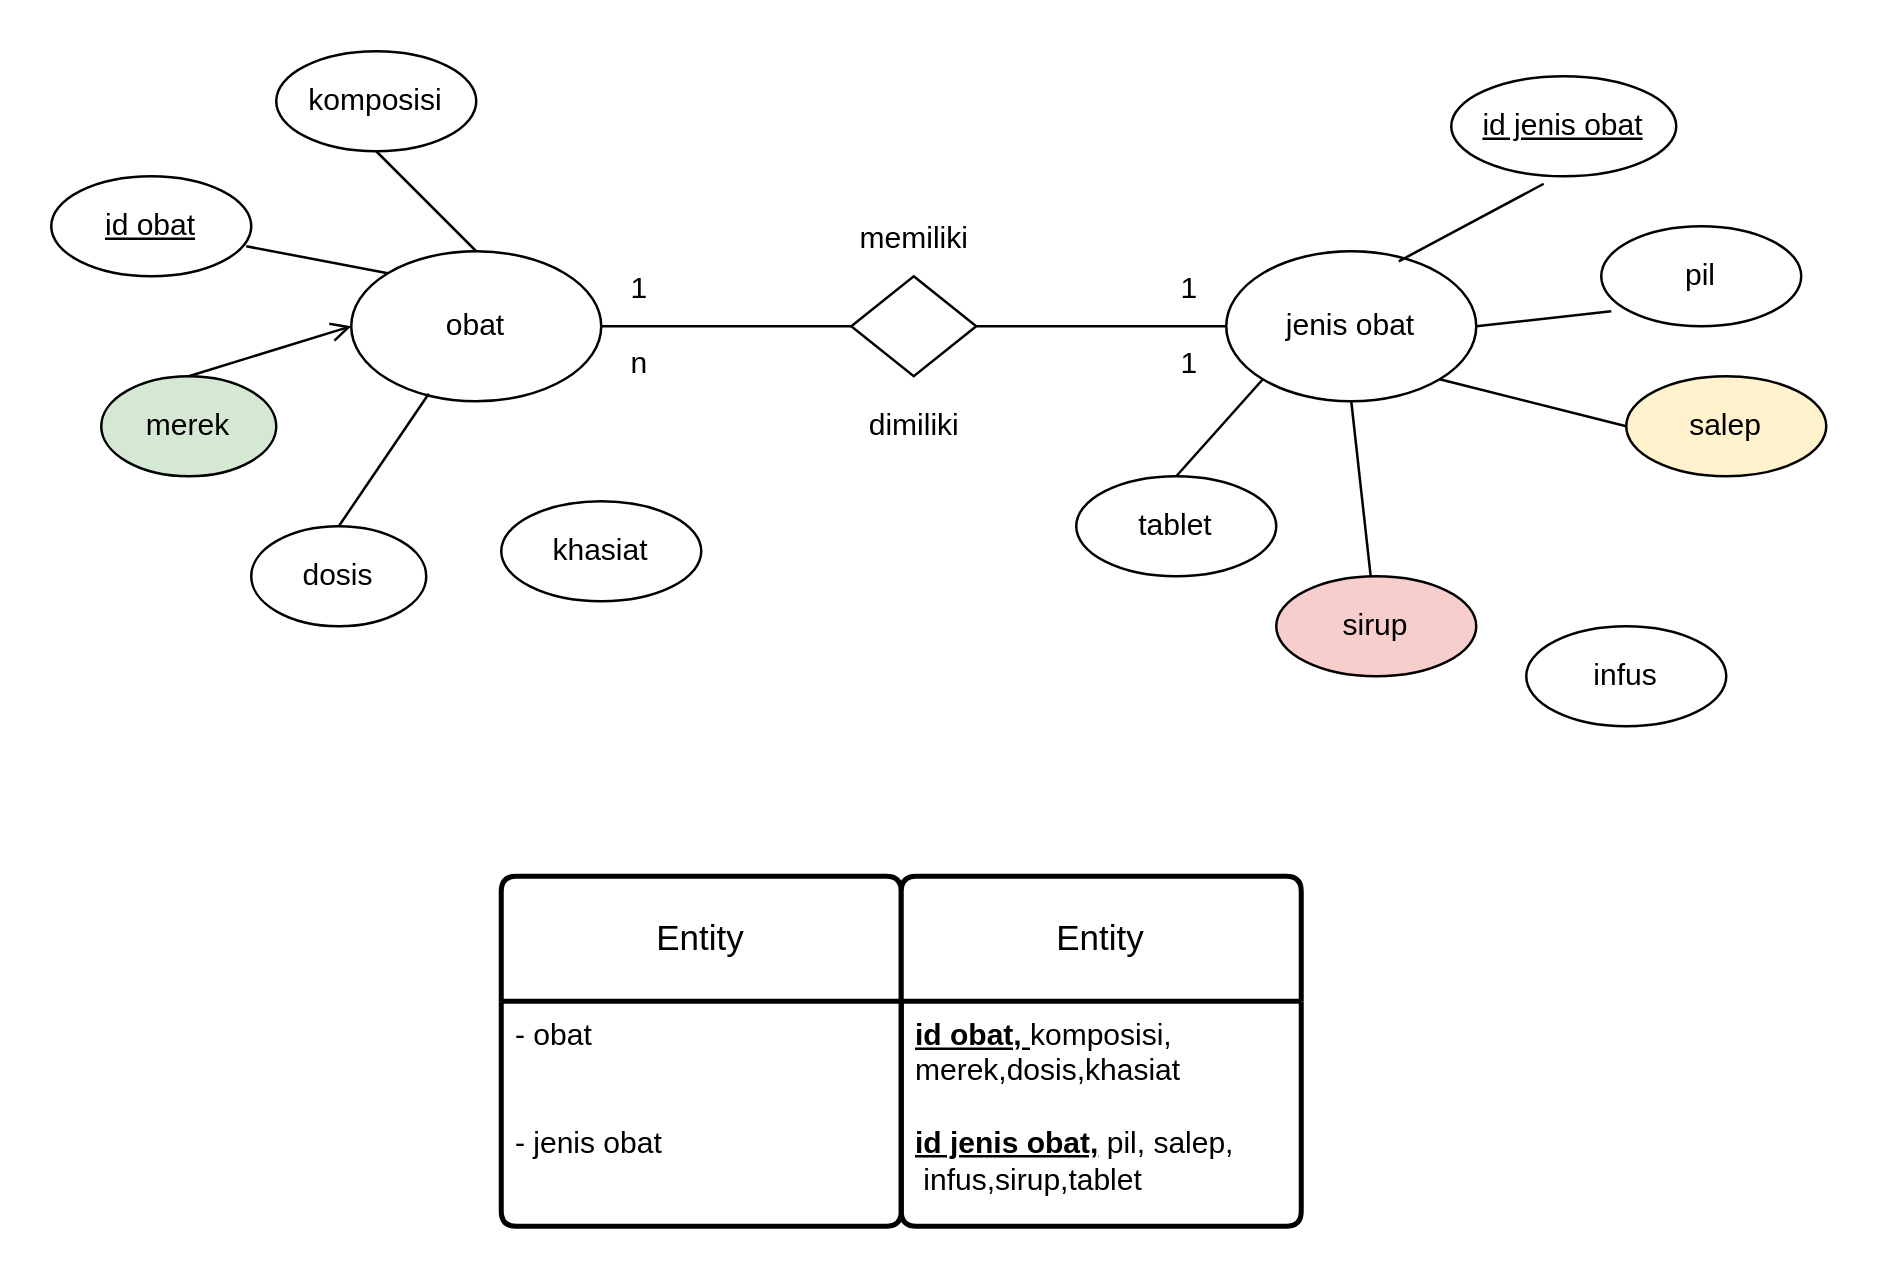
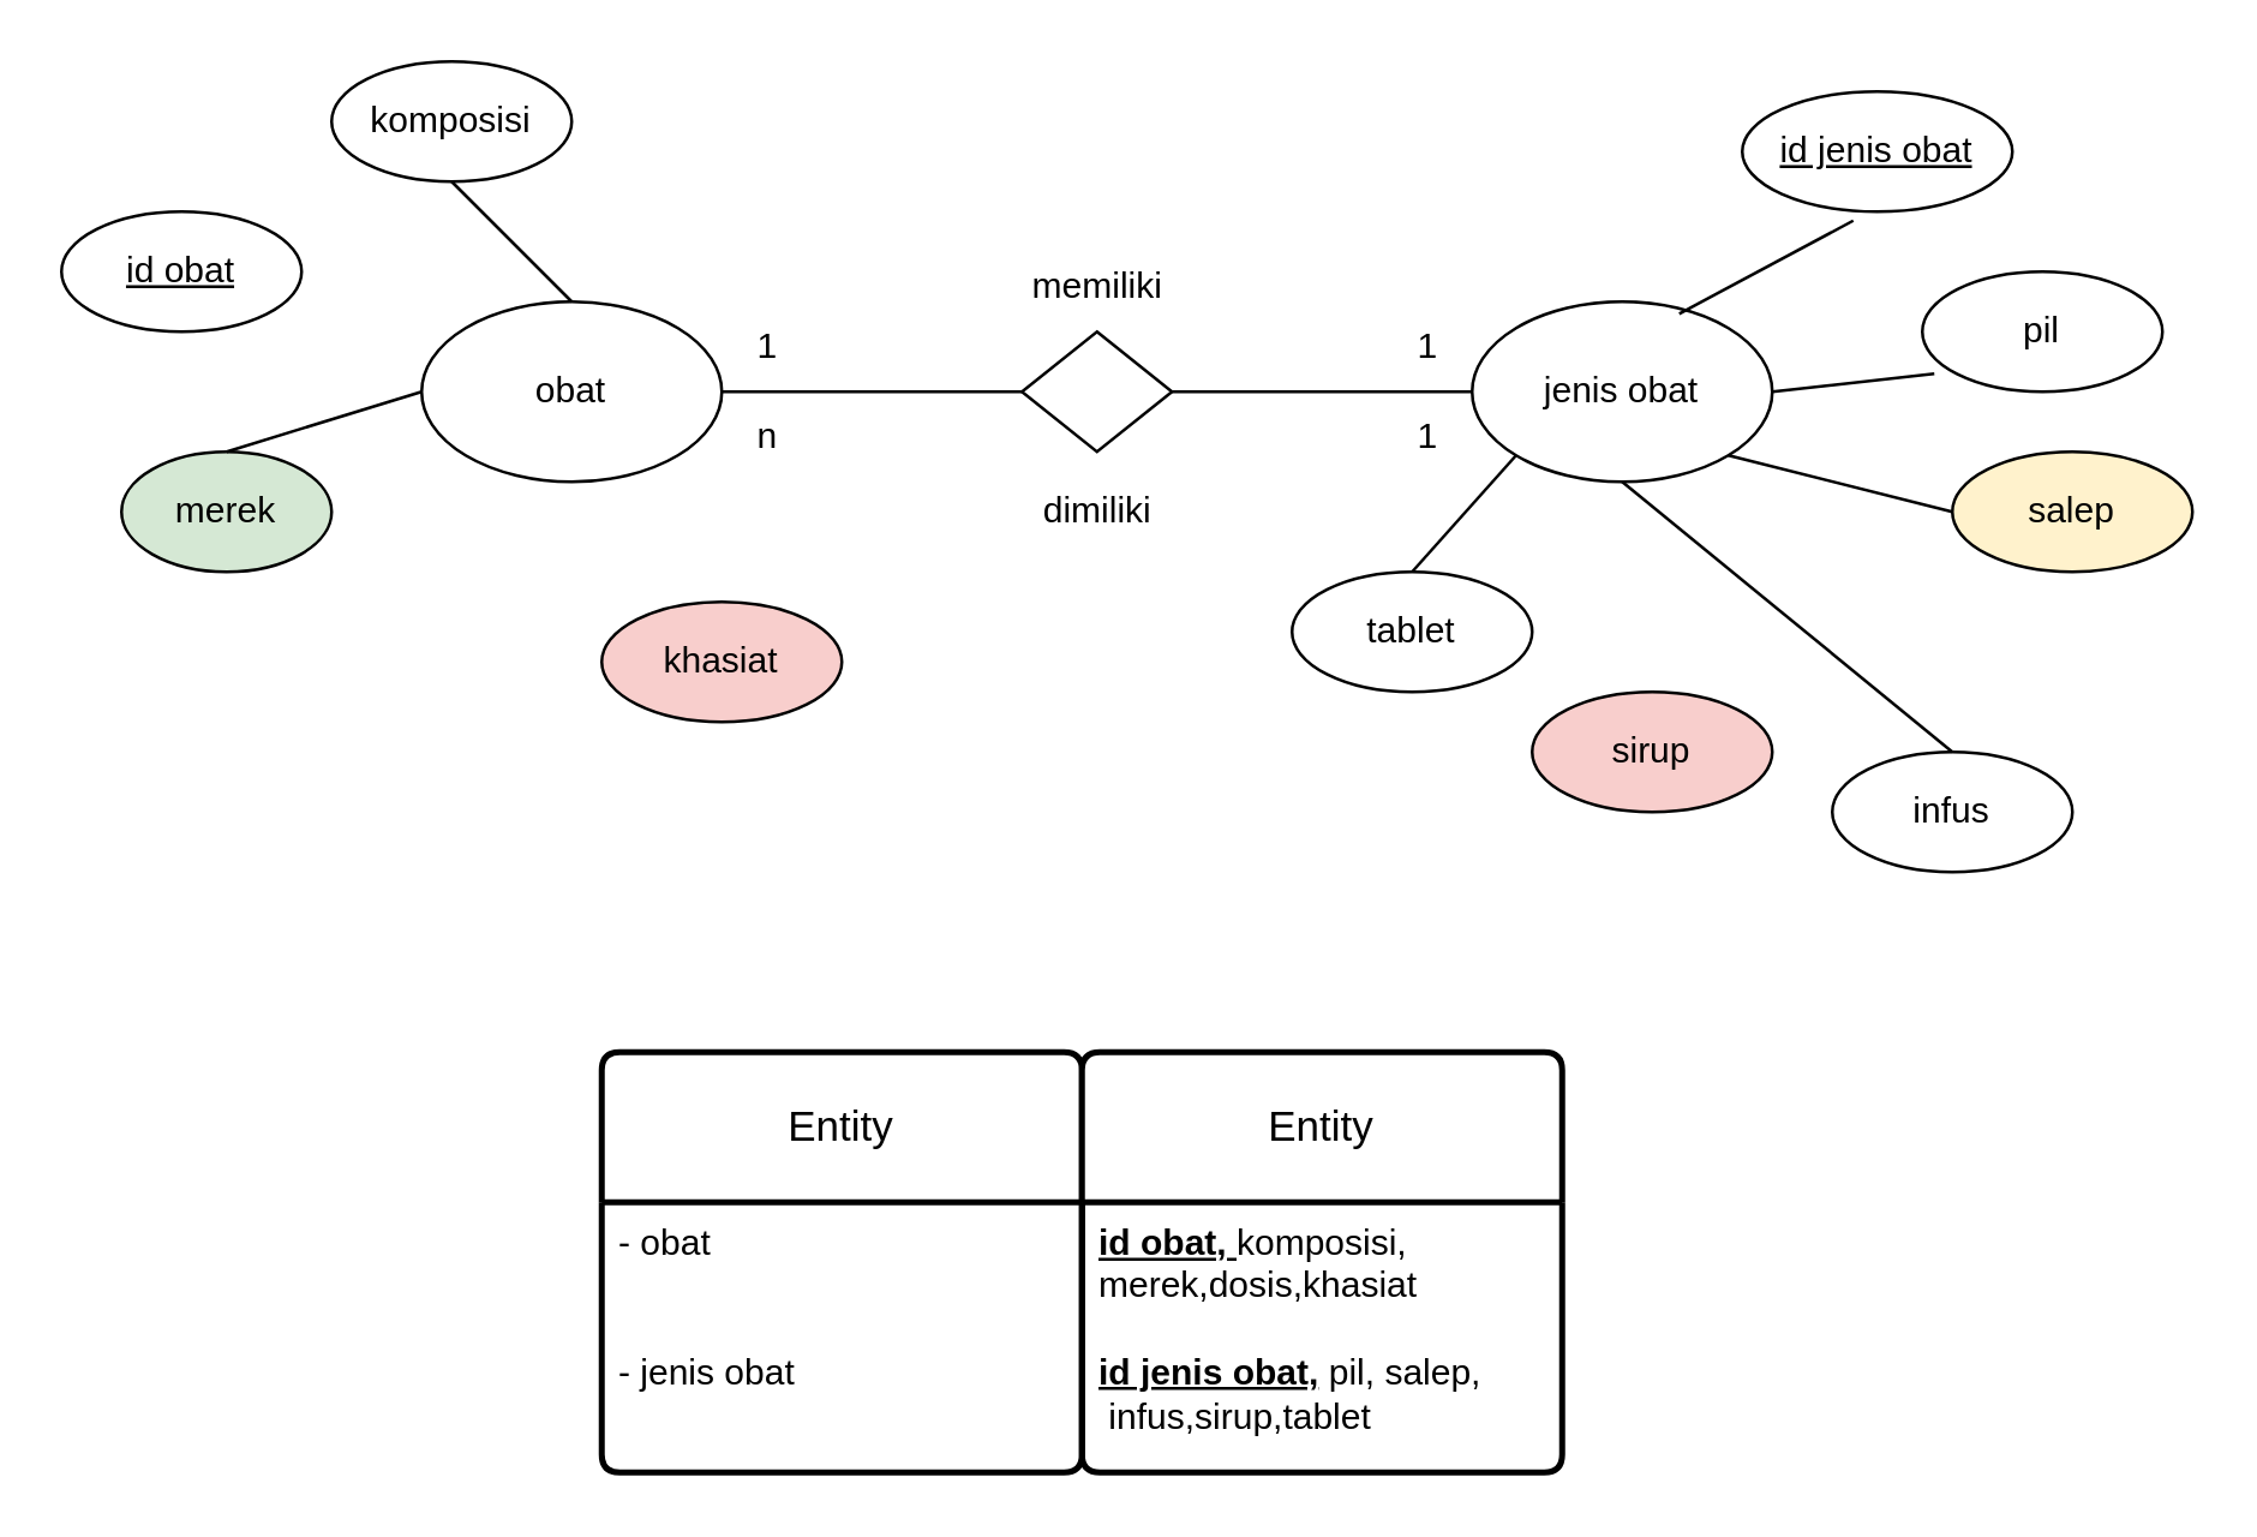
- <mxCell id="19" value="" style="endArrow=none;html=1;rounded=0;entryX=0.975;entryY=0.7;entryDx=0;entryDy=0;entryPerimeter=0;exitX=0;exitY=0;exitDx=0;exitDy=0;" edge="1" parent="1" source="2" target="9"><mxGeometry width="50" height="50" relative="1" as="geometry"><mxPoint x="390" y="280" as="sourcePoint" /><mxPoint x="440" y="230" as="targetPoint" /></mxGeometry></mxCell>
- <mxCell id="20" value="" style="endArrow=open;html=1;rounded=0;entryX=0;entryY=0.5;entryDx=0;entryDy=0;exitX=0.5;exitY=0;exitDx=0;exitDy=0;" edge="1" parent="1" source="10" target="2"><mxGeometry width="50" height="50" relative="1" as="geometry"><mxPoint x="390" y="280" as="sourcePoint" /><mxPoint x="440" y="230" as="targetPoint" /></mxGeometry></mxCell>
+ <mxCell id="20" value="" style="endArrow=none;html=1;rounded=0;entryX=0;entryY=0.5;entryDx=0;entryDy=0;exitX=0.5;exitY=0;exitDx=0;exitDy=0;" edge="1" parent="1" source="10" target="2"><mxGeometry width="50" height="50" relative="1" as="geometry"><mxPoint x="390" y="280" as="sourcePoint" /><mxPoint x="440" y="230" as="targetPoint" /></mxGeometry></mxCell>
- <mxCell id="21" value="" style="endArrow=none;html=1;rounded=0;entryX=0.31;entryY=0.95;entryDx=0;entryDy=0;entryPerimeter=0;exitX=0.5;exitY=0;exitDx=0;exitDy=0;" edge="1" parent="1" source="7" target="2"><mxGeometry width="50" height="50" relative="1" as="geometry"><mxPoint x="390" y="280" as="sourcePoint" /><mxPoint x="440" y="230" as="targetPoint" /></mxGeometry></mxCell>
- <mxCell id="25" value="" style="endArrow=none;html=1;rounded=0;exitX=0.5;exitY=1;exitDx=0;exitDy=0;" edge="1" parent="1" source="6" target="5"><mxGeometry width="50" height="50" relative="1" as="geometry"><mxPoint x="390" y="280" as="sourcePoint" /><mxPoint x="440" y="230" as="targetPoint" /></mxGeometry></mxCell>
+ <mxCell id="25" value="" style="endArrow=none;html=1;rounded=0;entryX=0.5;entryY=0;entryDx=0;entryDy=0;exitX=0.5;exitY=1;exitDx=0;exitDy=0;" edge="1" parent="1" source="6" target="14"><mxGeometry width="50" height="50" relative="1" as="geometry"><mxPoint x="390" y="280" as="sourcePoint" /><mxPoint x="440" y="230" as="targetPoint" /></mxGeometry></mxCell>
- <mxCell id="8" value="khasiat" style="ellipse;whiteSpace=wrap;html=1;" vertex="1" parent="1"><mxGeometry x="200" y="200" width="80" height="40" as="geometry" /></mxCell>
+ <mxCell id="8" value="khasiat" style="ellipse;whiteSpace=wrap;html=1;fillColor=#f8cecc;" vertex="1" parent="1"><mxGeometry x="200" y="200" width="80" height="40" as="geometry" /></mxCell>
- <mxCell id="7" value="dosis" style="ellipse;whiteSpace=wrap;html=1;" vertex="1" parent="1"><mxGeometry x="100" y="210" width="70" height="40" as="geometry" /></mxCell>
